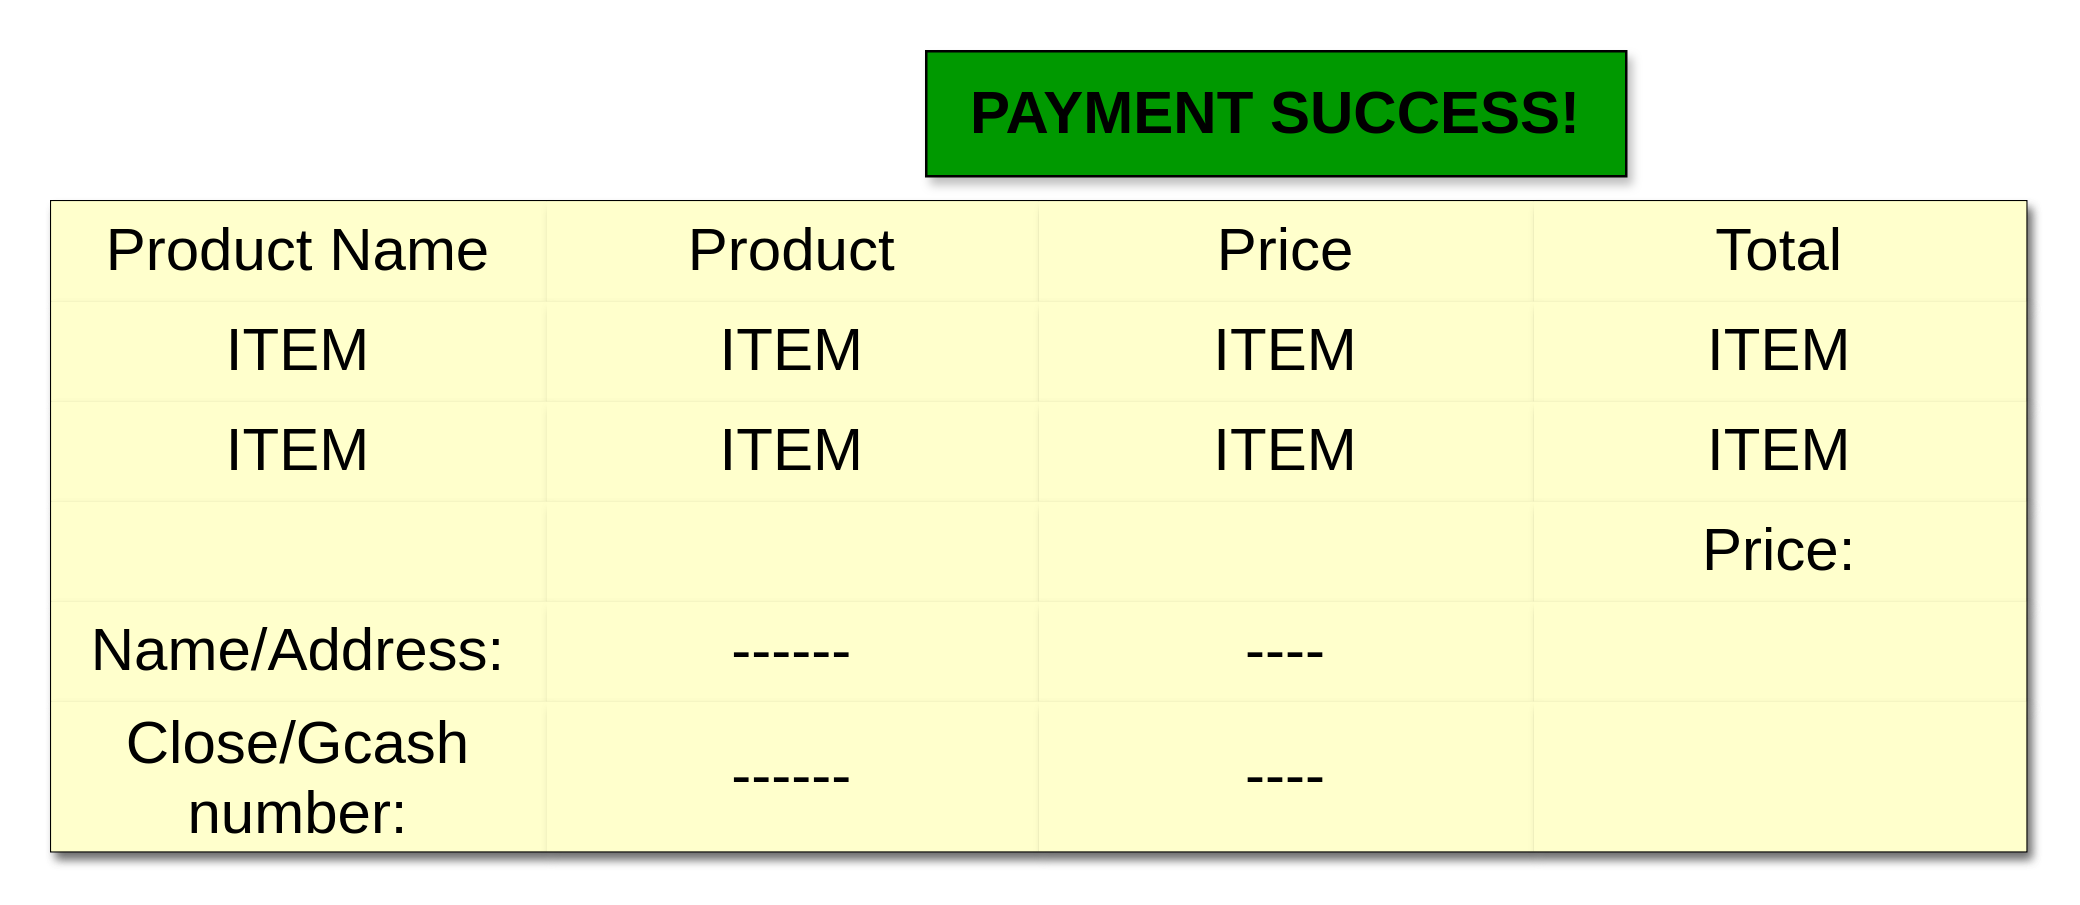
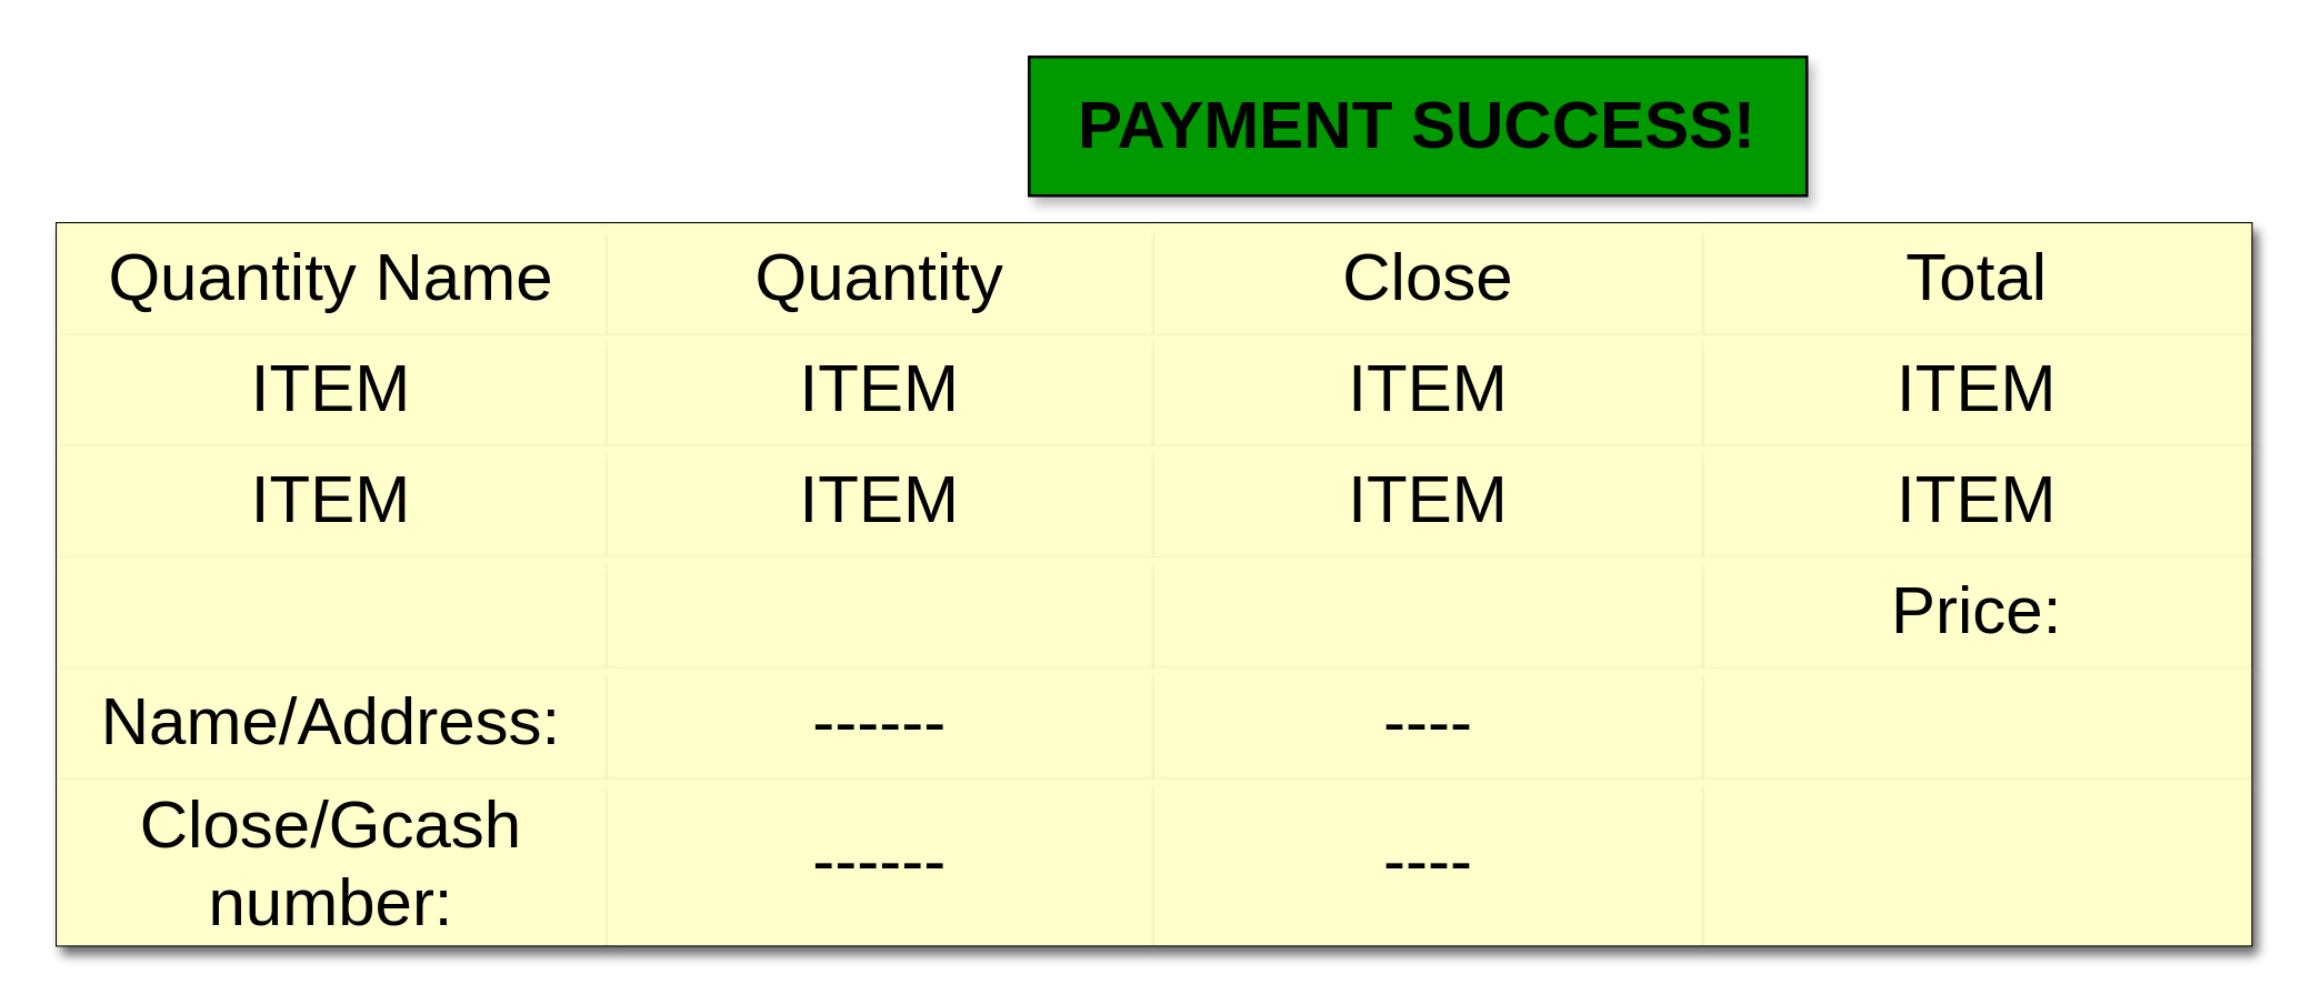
- <mxCell id="4" value="Product Name" style="shape=partialRectangle;html=1;whiteSpace=wrap;connectable=0;overflow=hidden;fillColor=#FFFFCC;top=0;left=0;bottom=0;right=0;pointerEvents=1;shadow=1;fontSize=24;" vertex="1" parent="3"><mxGeometry width="198" height="40" as="geometry"><mxRectangle width="198" height="40" as="alternateBounds" /></mxGeometry></mxCell>
+ <mxCell id="4" value="Quantity Name" style="shape=partialRectangle;html=1;whiteSpace=wrap;connectable=0;overflow=hidden;fillColor=#FFFFCC;top=0;left=0;bottom=0;right=0;pointerEvents=1;shadow=1;fontSize=24;" vertex="1" parent="3"><mxGeometry width="198" height="40" as="geometry"><mxRectangle width="198" height="40" as="alternateBounds" /></mxGeometry></mxCell>
- <mxCell id="5" value="Product" style="shape=partialRectangle;html=1;whiteSpace=wrap;connectable=0;overflow=hidden;fillColor=#FFFFCC;top=0;left=0;bottom=0;right=0;pointerEvents=1;shadow=1;fontSize=24;" vertex="1" parent="3"><mxGeometry x="198" width="197" height="40" as="geometry"><mxRectangle width="197" height="40" as="alternateBounds" /></mxGeometry></mxCell>
+ <mxCell id="5" value="Quantity" style="shape=partialRectangle;html=1;whiteSpace=wrap;connectable=0;overflow=hidden;fillColor=#FFFFCC;top=0;left=0;bottom=0;right=0;pointerEvents=1;shadow=1;fontSize=24;" vertex="1" parent="3"><mxGeometry x="198" width="197" height="40" as="geometry"><mxRectangle width="197" height="40" as="alternateBounds" /></mxGeometry></mxCell>
- <mxCell id="6" value="Price" style="shape=partialRectangle;html=1;whiteSpace=wrap;connectable=0;overflow=hidden;fillColor=#FFFFCC;top=0;left=0;bottom=0;right=0;pointerEvents=1;shadow=1;fontSize=24;" vertex="1" parent="3"><mxGeometry x="395" width="198" height="40" as="geometry"><mxRectangle width="198" height="40" as="alternateBounds" /></mxGeometry></mxCell>
+ <mxCell id="6" value="Close" style="shape=partialRectangle;html=1;whiteSpace=wrap;connectable=0;overflow=hidden;fillColor=#FFFFCC;top=0;left=0;bottom=0;right=0;pointerEvents=1;shadow=1;fontSize=24;" vertex="1" parent="3"><mxGeometry x="395" width="198" height="40" as="geometry"><mxRectangle width="198" height="40" as="alternateBounds" /></mxGeometry></mxCell>
